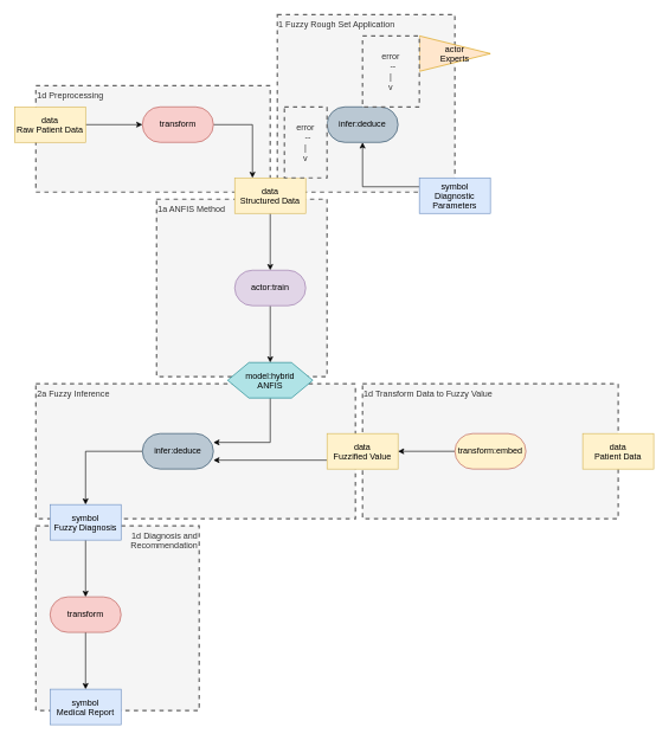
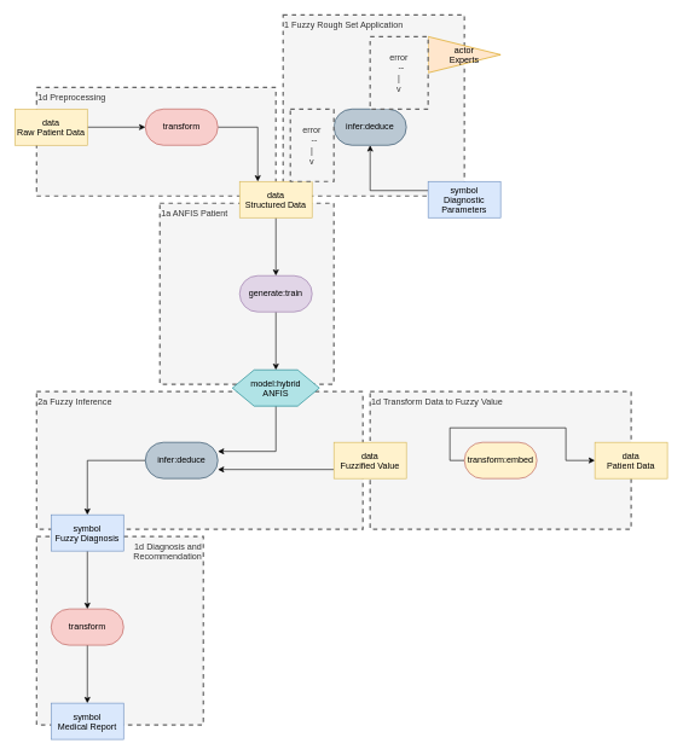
- <mxCell id="5" value="1a ANFIS Method" style="text;html=1;align=left;verticalAlign=top;whiteSpace=wrap;rounded=0;dashed=1;fillColor=#f5f5f5;fontColor=#333333;strokeColor=#666666;strokeWidth=2;" name="text" vertex="1" parent="1"><mxGeometry x="220" y="280" width="240" height="250" as="geometry" /></mxCell>
+ <mxCell id="5" value="1a ANFIS Patient" style="text;html=1;align=left;verticalAlign=top;whiteSpace=wrap;rounded=0;dashed=1;fillColor=#f5f5f5;fontColor=#333333;strokeColor=#666666;strokeWidth=2;" name="text" vertex="1" parent="1"><mxGeometry x="220" y="280" width="240" height="250" as="geometry" /></mxCell>
- <mxCell id="21" value="actor:train" style="rounded=1;whiteSpace=wrap;html=1;arcSize=50;fillColor=#e1d5e7;strokeColor=#9673a6;" name="generate:train" vertex="1" parent="1"><mxGeometry x="330" y="380" width="100" height="50" as="geometry" /></mxCell>
+ <mxCell id="21" value="generate:train" style="rounded=1;whiteSpace=wrap;html=1;arcSize=50;fillColor=#e1d5e7;strokeColor=#9673a6;" name="generate:train" vertex="1" parent="1"><mxGeometry x="330" y="380" width="100" height="50" as="geometry" /></mxCell>
- <mxCell id="26" style="edgeStyle=orthogonalEdgeStyle;rounded=0;orthogonalLoop=1;jettySize=auto;html=1;exitX=0;exitY=0.5;exitDx=0;exitDy=0;entryX=1;entryY=0.5;entryDx=0;entryDy=0;" edge="1" parent="1" source="27" target="25"><mxGeometry relative="1" as="geometry" /></mxCell>
+ <mxCell id="26" style="edgeStyle=orthogonalEdgeStyle;rounded=0;orthogonalLoop=1;jettySize=auto;html=1;exitX=0;exitY=0.5;exitDx=0;exitDy=0;" edge="1" parent="1" source="27" target="28"><mxGeometry relative="1" as="geometry" /></mxCell>
